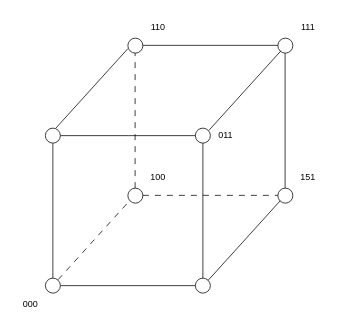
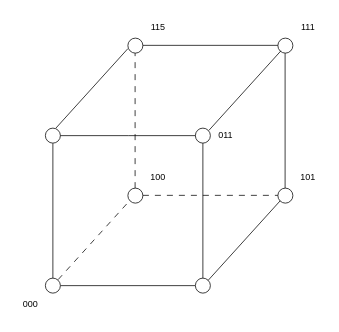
- <mxCell id="25" value="110" style="text;html=1;align=center;verticalAlign=middle;resizable=0;points=[];autosize=1;strokeColor=none;fillColor=none;" vertex="1" parent="1"><mxGeometry x="190" y="20" width="40" height="30" as="geometry" /></mxCell>
+ <mxCell id="25" value="115" style="text;html=1;align=center;verticalAlign=middle;resizable=0;points=[];autosize=1;strokeColor=none;fillColor=none;" vertex="1" parent="1"><mxGeometry x="190" y="20" width="40" height="30" as="geometry" /></mxCell>
- <mxCell id="23" value="151" style="text;html=1;align=center;verticalAlign=middle;resizable=0;points=[];autosize=1;strokeColor=none;fillColor=none;" vertex="1" parent="1"><mxGeometry x="390" y="220" width="40" height="30" as="geometry" /></mxCell>
+ <mxCell id="23" value="101" style="text;html=1;align=center;verticalAlign=middle;resizable=0;points=[];autosize=1;strokeColor=none;fillColor=none;" vertex="1" parent="1"><mxGeometry x="390" y="220" width="40" height="30" as="geometry" /></mxCell>
